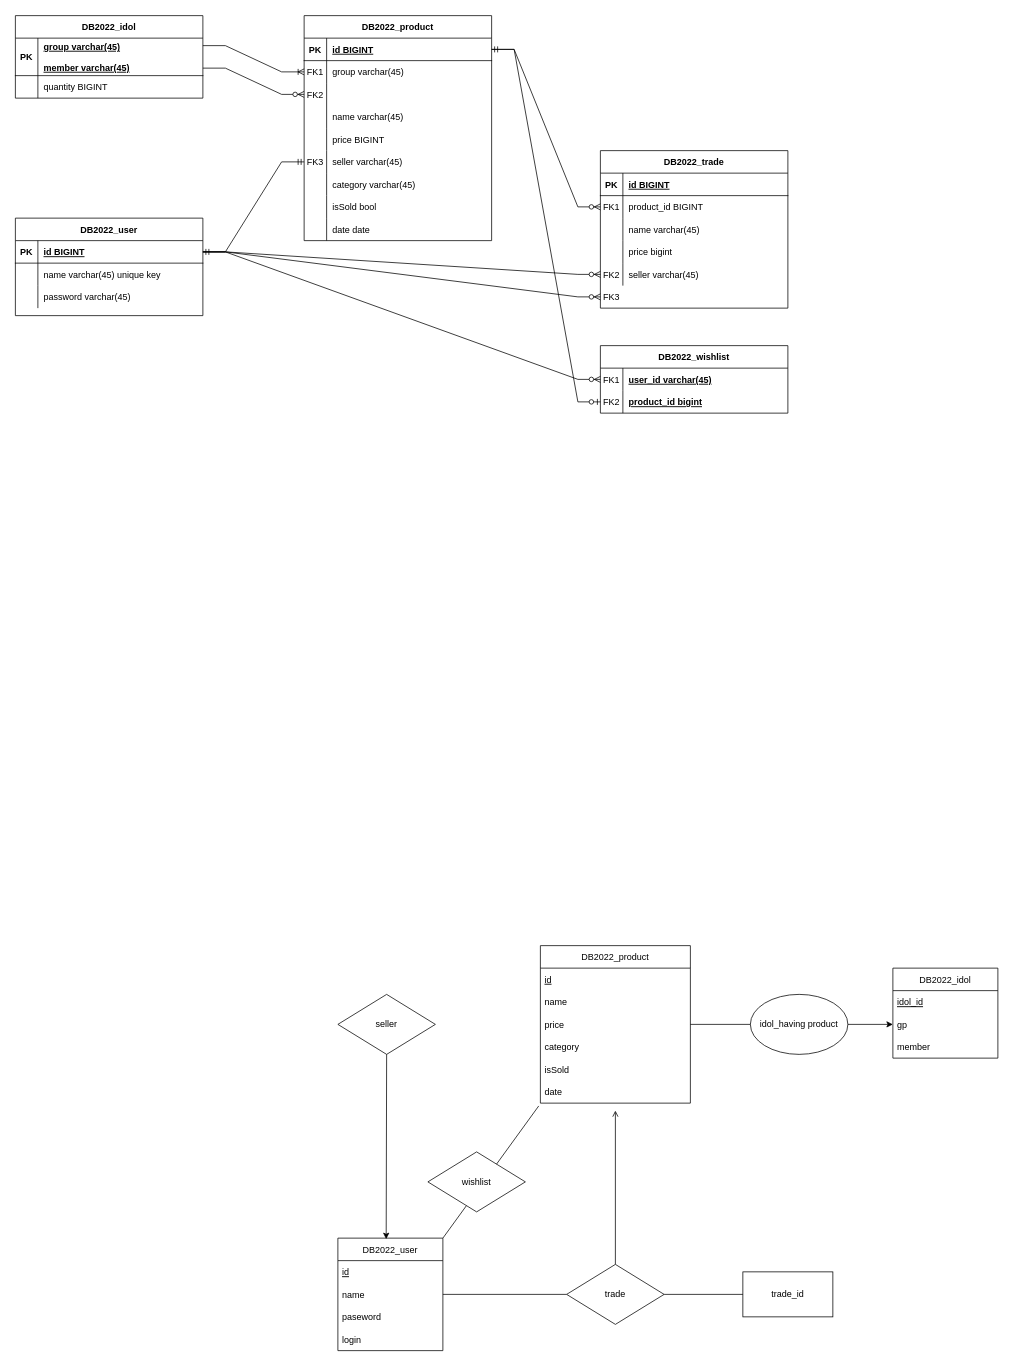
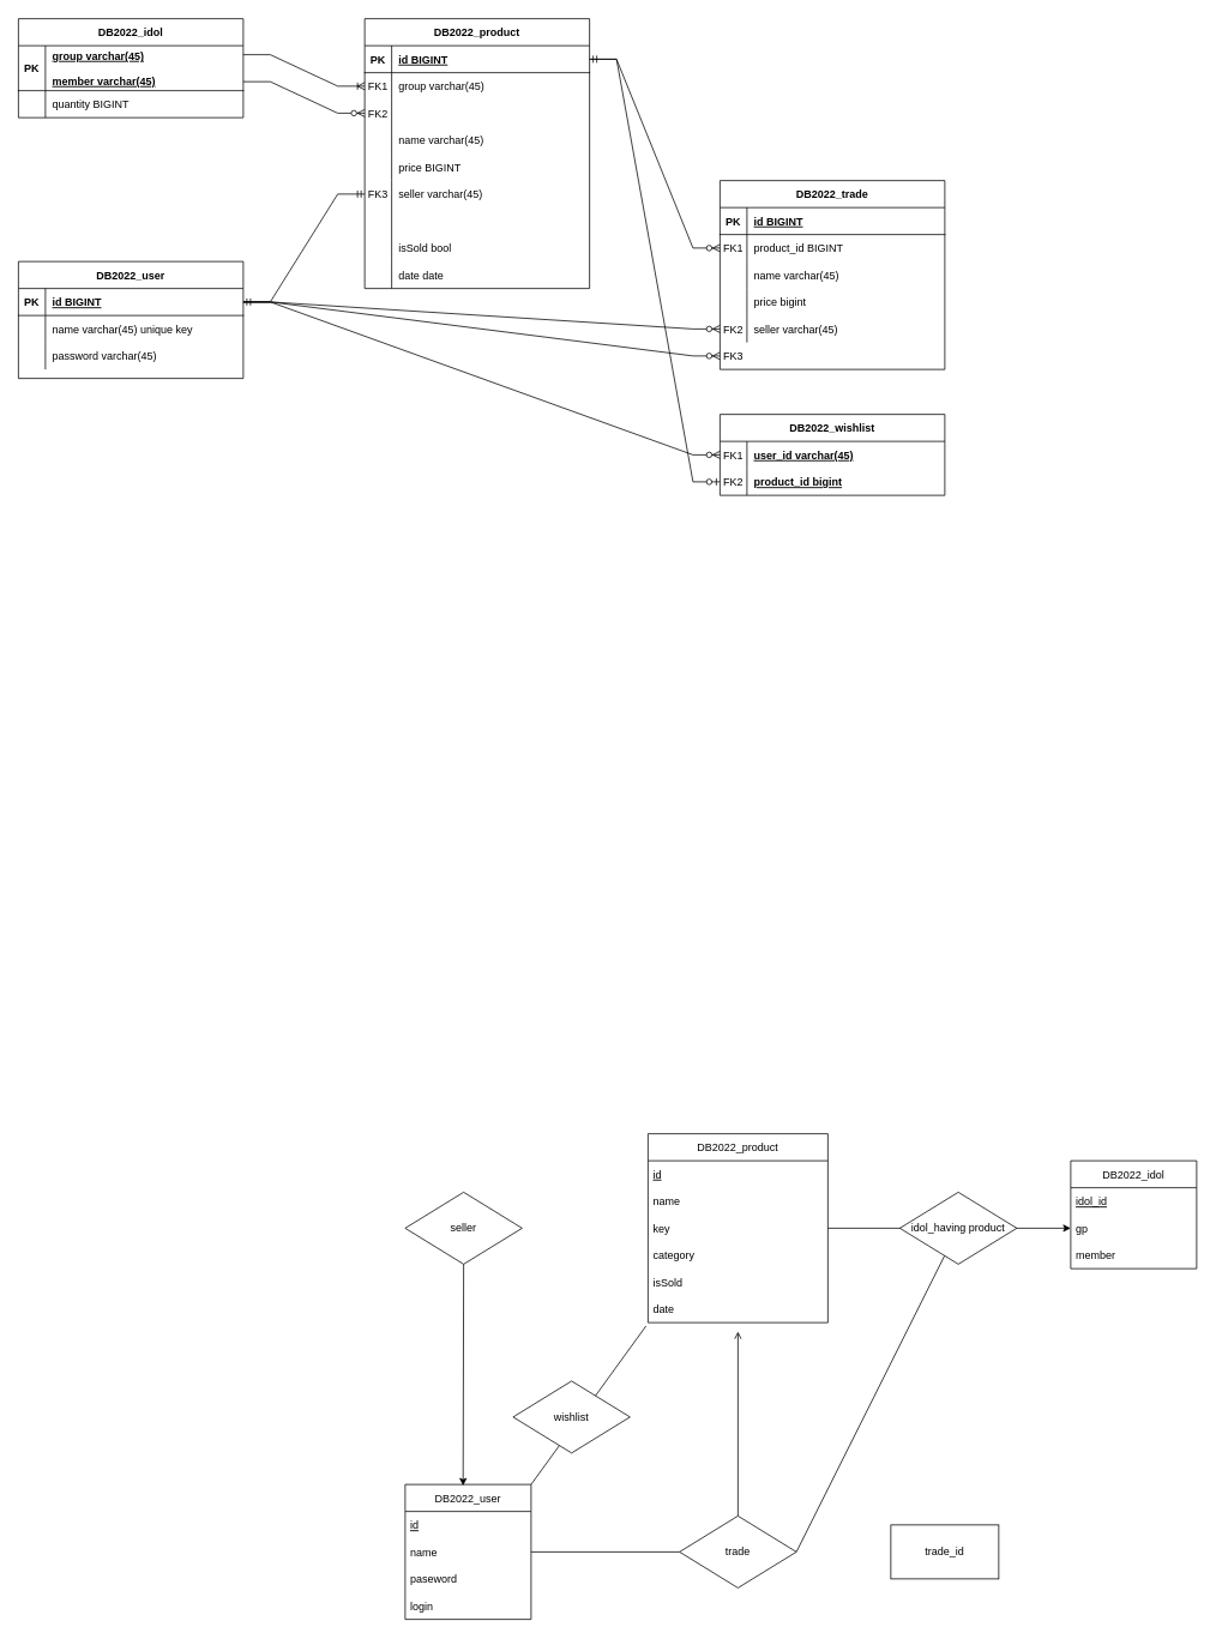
- <mxCell id="29" value="category varchar(45)" style="shape=partialRectangle;overflow=hidden;connectable=0;fillColor=none;top=0;left=0;bottom=0;right=0;align=left;spacingLeft=6;" parent="27" vertex="1"><mxGeometry x="30" width="220" height="30" as="geometry"><mxRectangle width="220" height="30" as="alternateBounds" /></mxGeometry></mxCell>
- <mxCell id="98" value="idol_having product" style="ellipse;whiteSpace=wrap;html=1;strokeWidth=1;gradientColor=#ffffff;" parent="1" vertex="1"><mxGeometry x="1000" y="1325" width="130" height="80" as="geometry" /></mxCell>
+ <mxCell id="98" value="idol_having product" style="rhombus;whiteSpace=wrap;html=1;strokeWidth=1;gradientColor=#ffffff;" parent="1" vertex="1"><mxGeometry x="1000" y="1325" width="130" height="80" as="geometry" /></mxCell>
- <mxCell id="82" value="price" style="text;strokeColor=none;fillColor=none;align=left;verticalAlign=middle;spacingLeft=4;spacingRight=4;overflow=hidden;points=[[0,0.5],[1,0.5]];portConstraint=eastwest;rotatable=0;" parent="79" vertex="1"><mxGeometry y="90" width="200" height="30" as="geometry" /></mxCell>
+ <mxCell id="82" value="key" style="text;strokeColor=none;fillColor=none;align=left;verticalAlign=middle;spacingLeft=4;spacingRight=4;overflow=hidden;points=[[0,0.5],[1,0.5]];portConstraint=eastwest;rotatable=0;" parent="79" vertex="1"><mxGeometry y="90" width="200" height="30" as="geometry" /></mxCell>
- <mxCell id="105" value="" style="endArrow=none;html=1;rounded=0;exitX=1;exitY=0.5;exitDx=0;exitDy=0;" edge="1" parent="1" source="102" target="104"><mxGeometry width="50" height="50" relative="1" as="geometry"><mxPoint x="930" y="1670" as="sourcePoint" /><mxPoint x="980" y="1620" as="targetPoint" /></mxGeometry></mxCell>
+ <mxCell id="105" value="" style="endArrow=none;html=1;rounded=0;exitX=1;exitY=0.5;exitDx=0;exitDy=0;" edge="1" parent="1" source="102" target="98"><mxGeometry width="50" height="50" relative="1" as="geometry"><mxPoint x="930" y="1670" as="sourcePoint" /><mxPoint x="980" y="1620" as="targetPoint" /></mxGeometry></mxCell>
